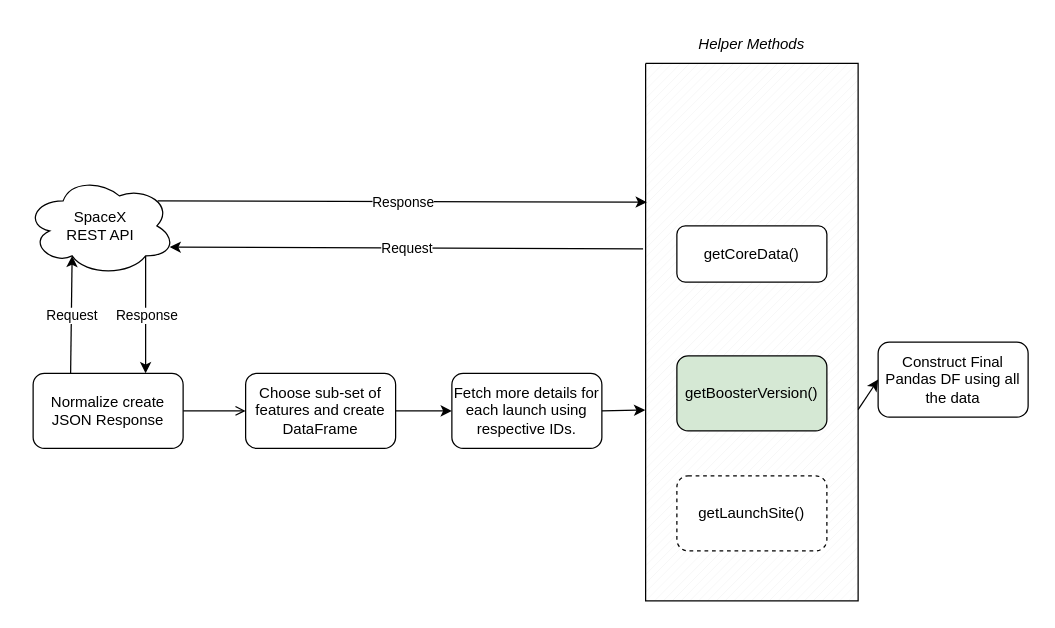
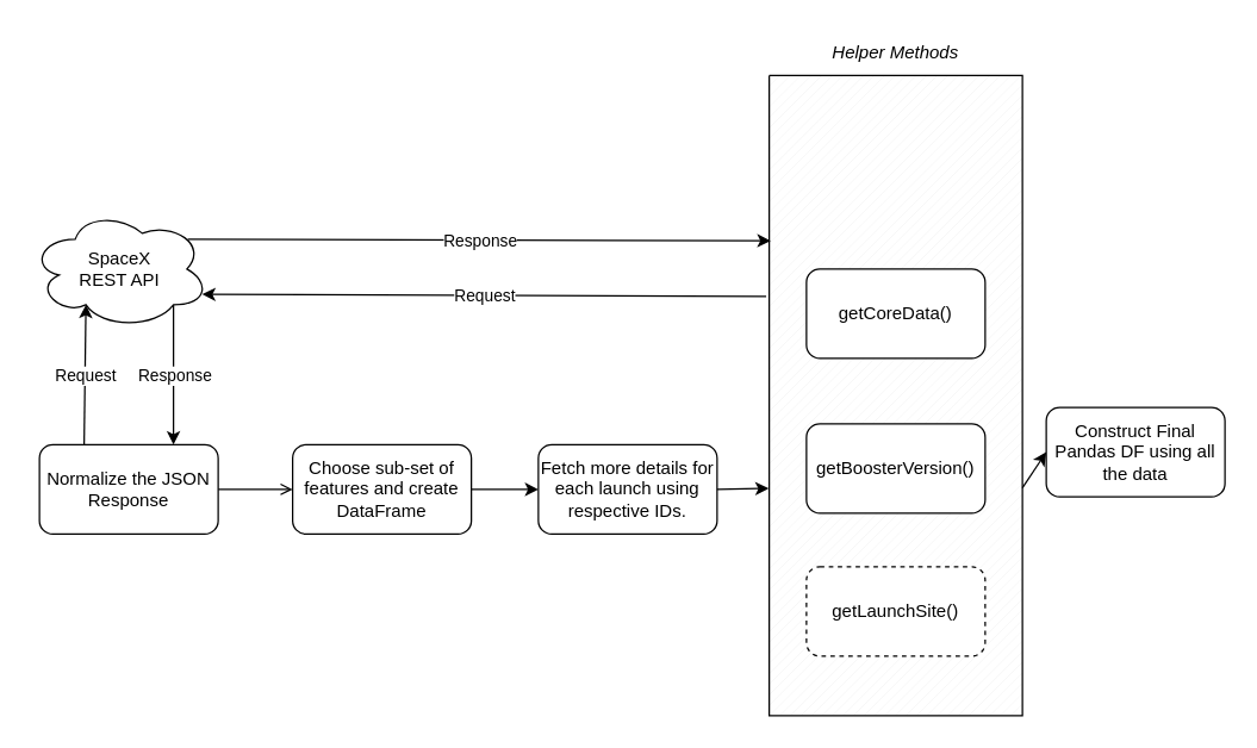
- <mxCell id="15" value="getCoreData()" style="rounded=1;whiteSpace=wrap;html=1;" vertex="1" parent="1"><mxGeometry x="541" y="180" width="120" height="45" as="geometry" /></mxCell>
+ <mxCell id="15" value="getCoreData()" style="rounded=1;whiteSpace=wrap;html=1;" vertex="1" parent="1"><mxGeometry x="541" y="180" width="120" height="60" as="geometry" /></mxCell>
- <mxCell id="16" value="getBoosterVersion()" style="rounded=1;whiteSpace=wrap;html=1;fillColor=#d5e8d4;" vertex="1" parent="1"><mxGeometry x="541" y="284" width="120" height="60" as="geometry" /></mxCell>
+ <mxCell id="16" value="getBoosterVersion()" style="rounded=1;whiteSpace=wrap;html=1;" vertex="1" parent="1"><mxGeometry x="541" y="284" width="120" height="60" as="geometry" /></mxCell>
- <mxCell id="4" value="Normalize create JSON Response" style="rounded=1;whiteSpace=wrap;html=1;" vertex="1" parent="1"><mxGeometry x="26" y="298" width="120" height="60" as="geometry" /></mxCell>
+ <mxCell id="4" value="Normalize the JSON Response" style="rounded=1;whiteSpace=wrap;html=1;" vertex="1" parent="1"><mxGeometry x="26" y="298" width="120" height="60" as="geometry" /></mxCell>
